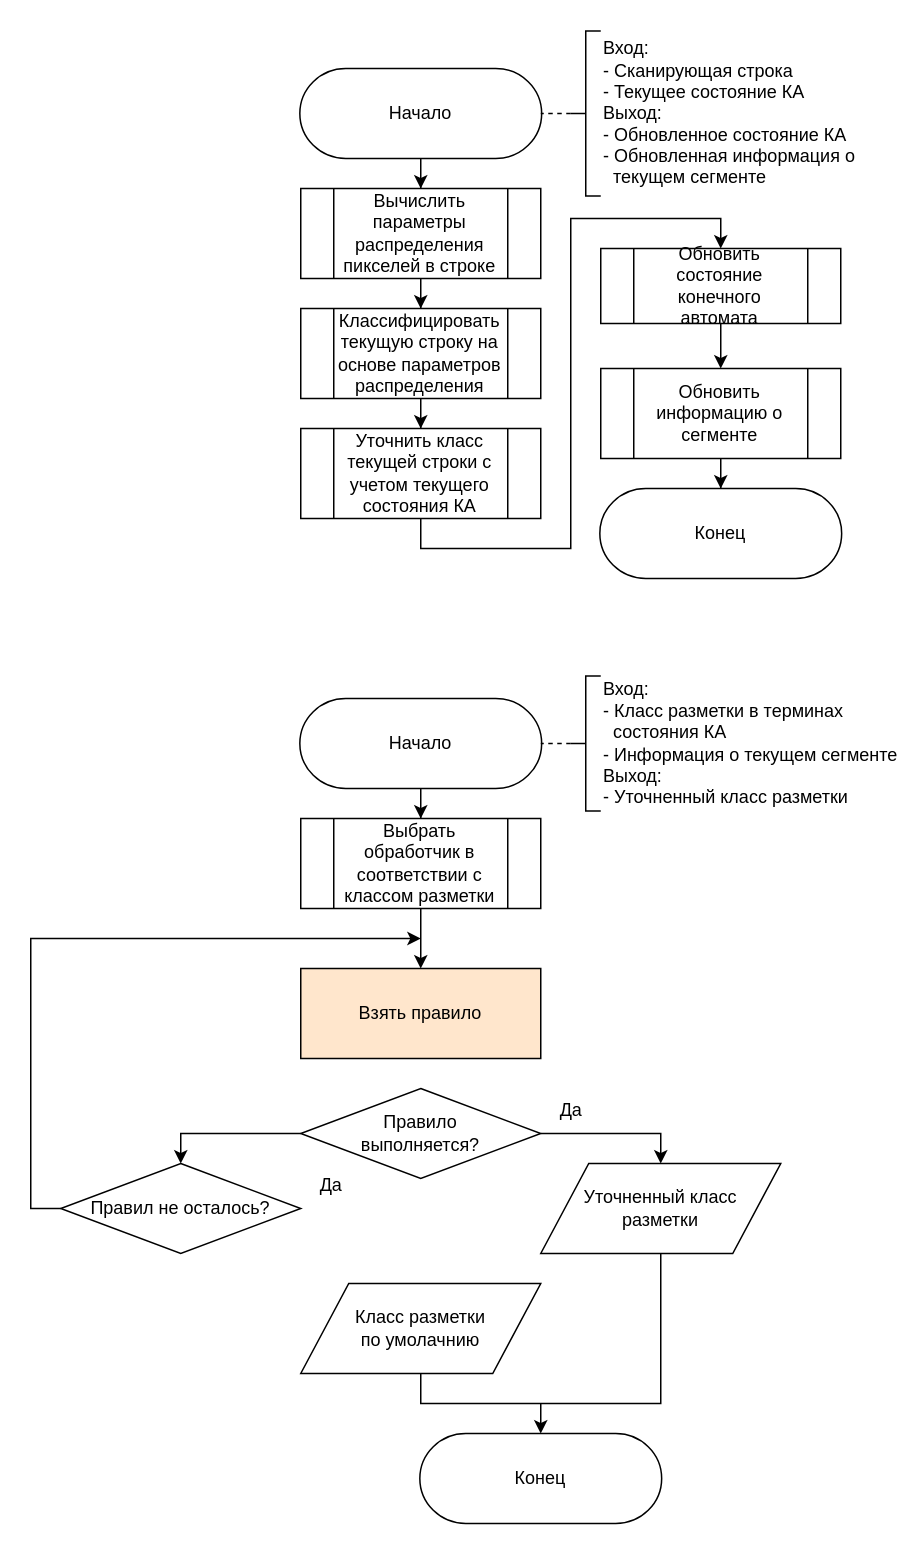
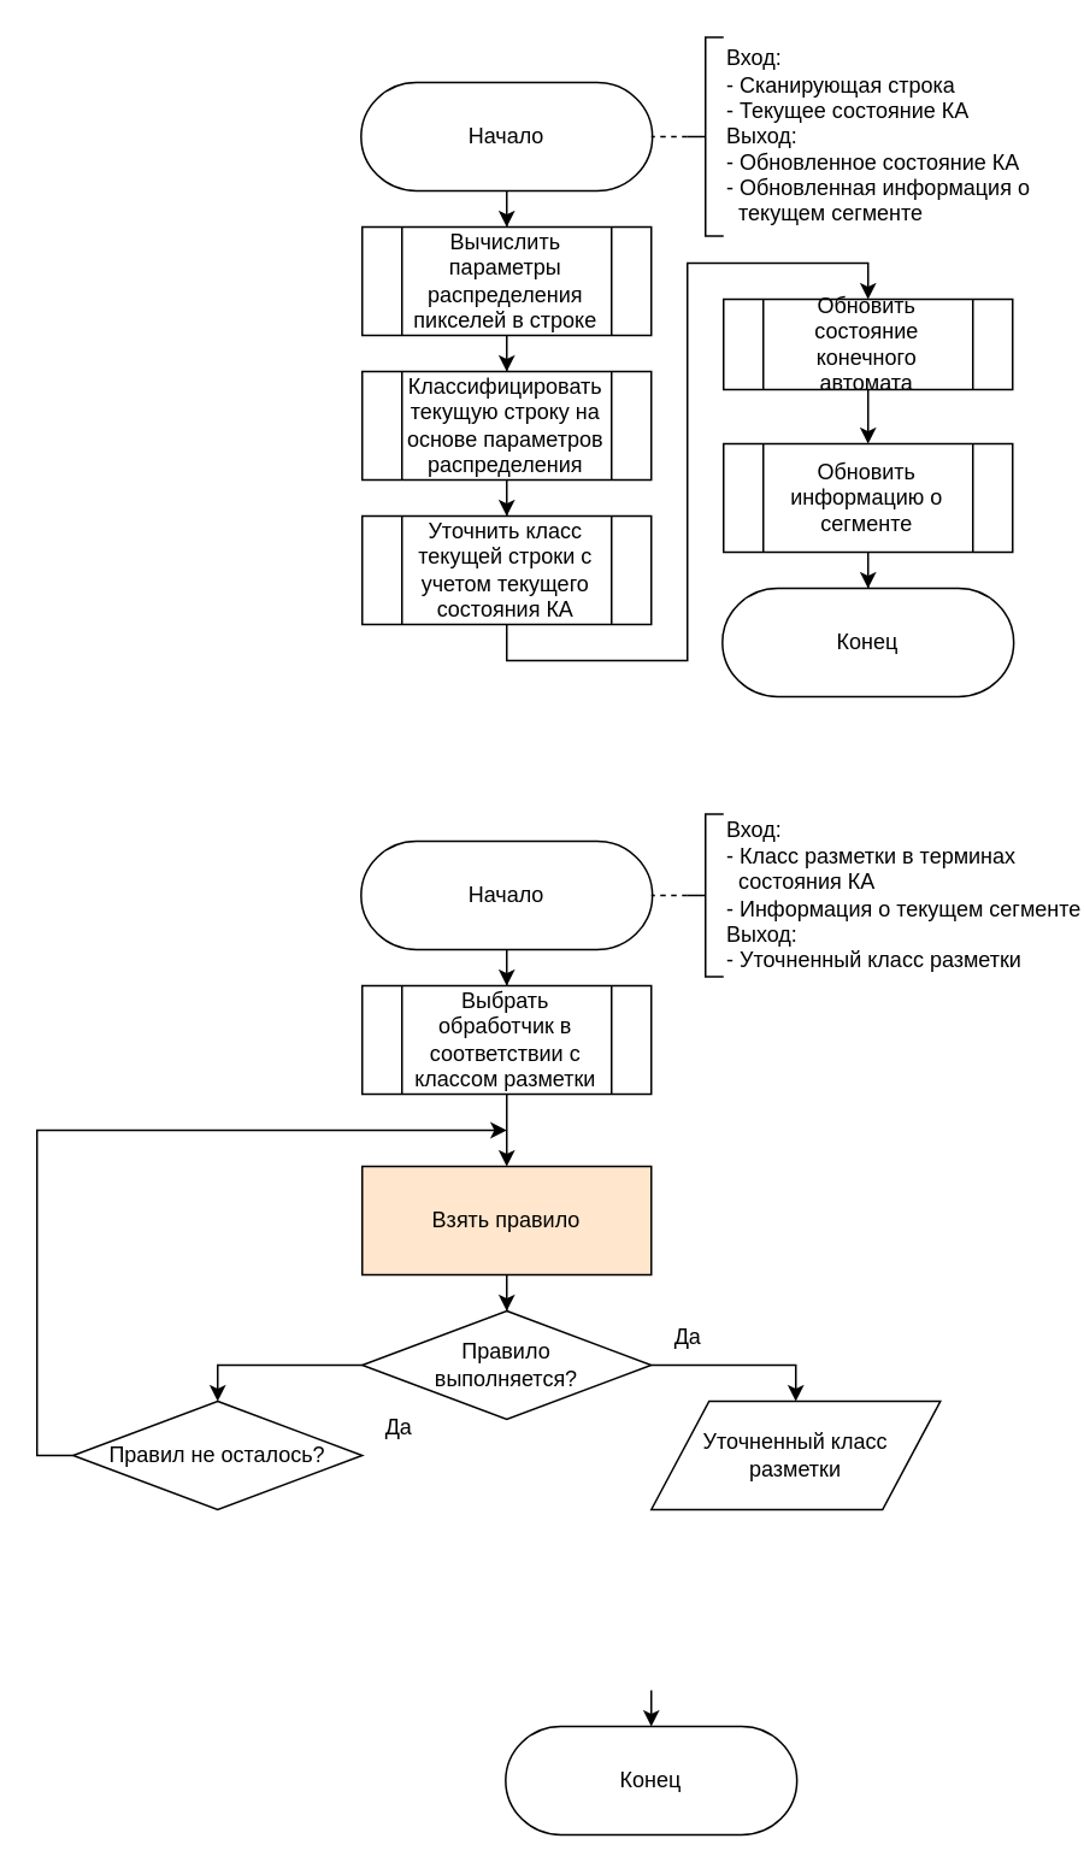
+ <mxCell id="23" style="edgeStyle=orthogonalEdgeStyle;rounded=0;orthogonalLoop=1;jettySize=auto;html=1;" edge="1" parent="1" source="24" target="27"><mxGeometry relative="1" as="geometry" /></mxCell>
- <mxCell id="31" value="Класс разметки&lt;div&gt;по умолачнию&lt;/div&gt;" style="shape=parallelogram;html=1;perimeter=parallelogramPerimeter;whiteSpace=wrap;" vertex="1" parent="1"><mxGeometry x="200" y="855" width="160" height="60" as="geometry" /></mxCell>
- <mxCell id="30" style="edgeStyle=orthogonalEdgeStyle;rounded=0;orthogonalLoop=1;jettySize=auto;html=1;endArrow=none;startFill=0;" edge="1" parent="1" source="31" target="32"><mxGeometry relative="1" as="geometry"><Array as="points"><mxPoint x="280" y="935" /><mxPoint x="440" y="935" /></Array></mxGeometry></mxCell>
